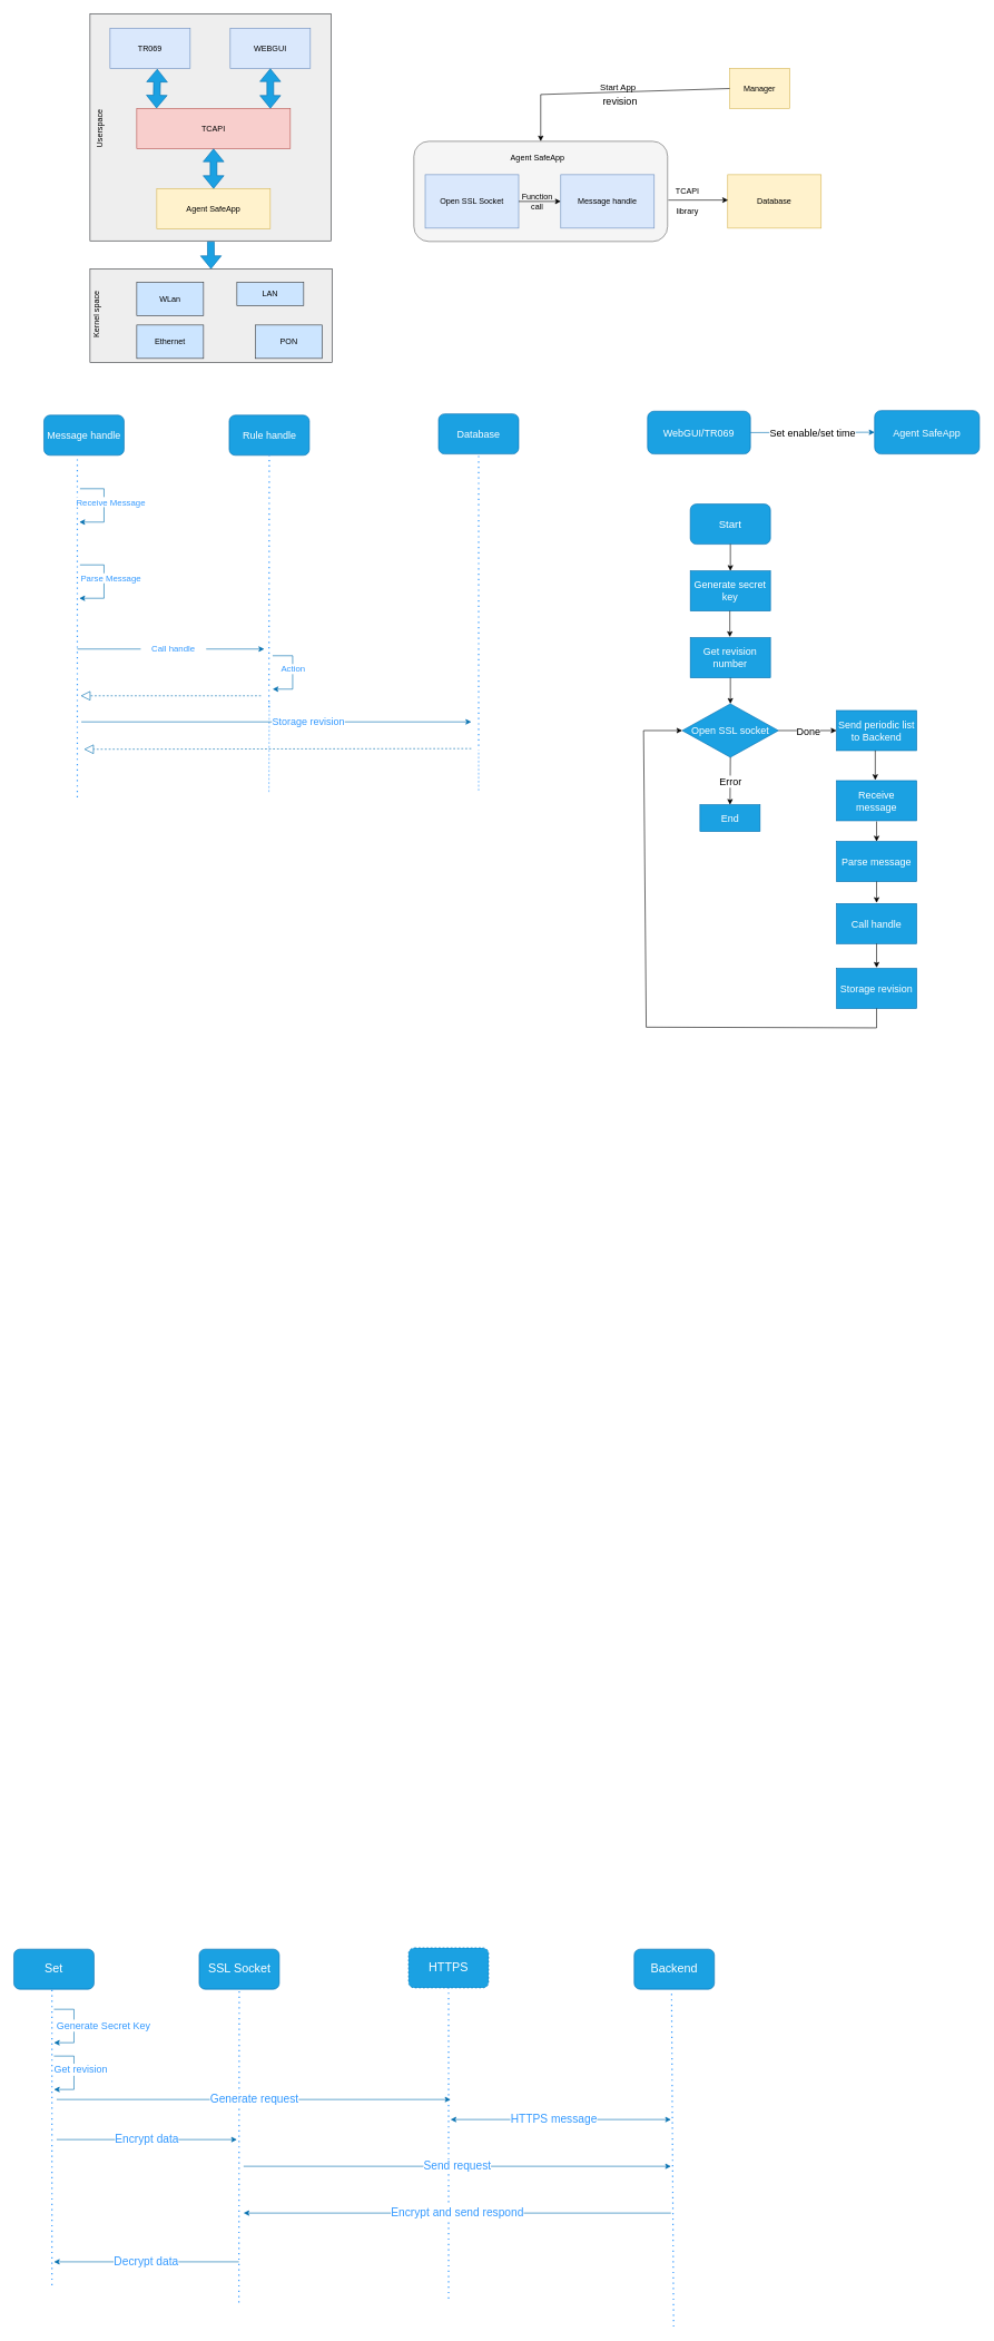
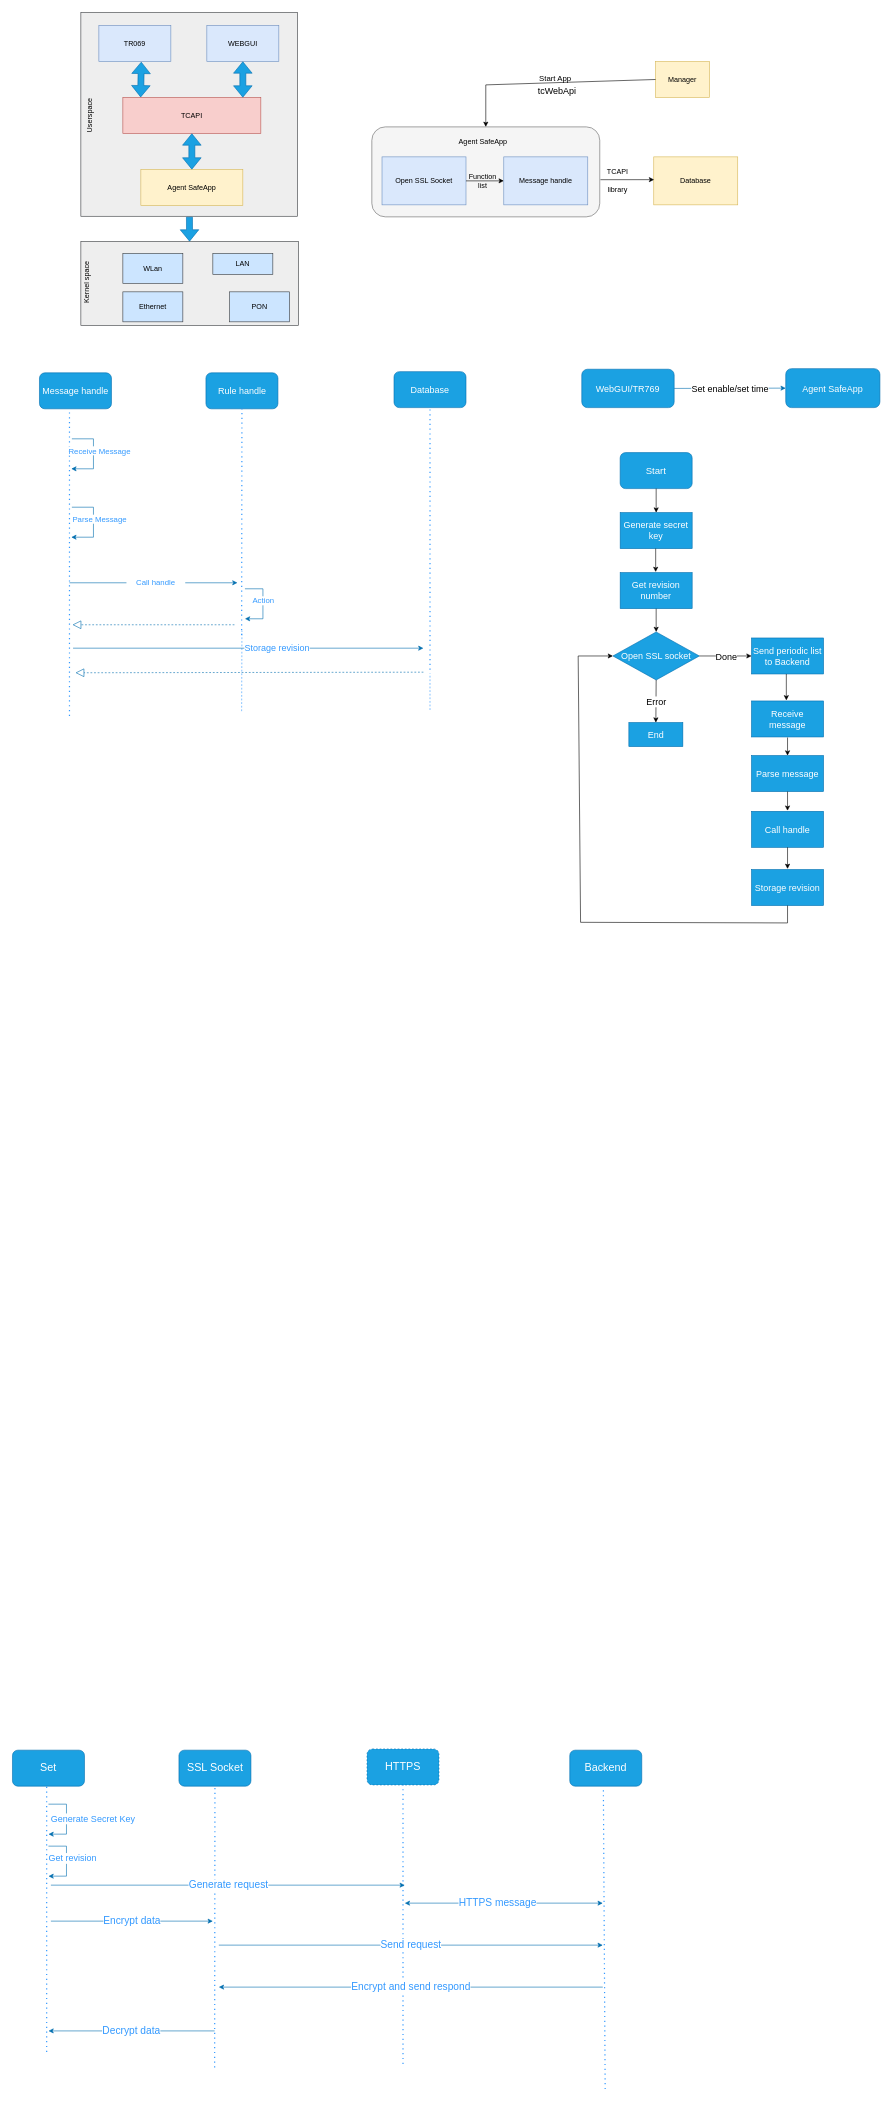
- <mxCell id="71" value="revision" style="text;html=1;strokeColor=none;fillColor=none;align=center;verticalAlign=middle;whiteSpace=wrap;rounded=0;fontSize=15;" vertex="1" parent="1"><mxGeometry x="898" y="135" width="60" height="30" as="geometry" /></mxCell>
+ <mxCell id="71" value="tcWebApi" style="text;html=1;strokeColor=none;fillColor=none;align=center;verticalAlign=middle;whiteSpace=wrap;rounded=0;fontSize=15;" vertex="1" parent="1"><mxGeometry x="898" y="135" width="60" height="30" as="geometry" /></mxCell>
- <mxCell id="31" value="Function&lt;br&gt;call" style="text;html=1;strokeColor=none;fillColor=none;align=center;verticalAlign=middle;whiteSpace=wrap;rounded=0;" vertex="1" parent="1"><mxGeometry x="774" y="281" width="60" height="40" as="geometry" /></mxCell>
+ <mxCell id="31" value="Function&lt;br&gt;list" style="text;html=1;strokeColor=none;fillColor=none;align=center;verticalAlign=middle;whiteSpace=wrap;rounded=0;" vertex="1" parent="1"><mxGeometry x="774" y="281" width="60" height="40" as="geometry" /></mxCell>
- <mxCell id="68" value="WebGUI/TR069" style="rounded=1;whiteSpace=wrap;html=1;fontSize=15;fillColor=#1ba1e2;fontColor=#ffffff;strokeColor=#006EAF;" vertex="1" parent="1"><mxGeometry x="969" y="615" width="154" height="64" as="geometry" /></mxCell>
+ <mxCell id="68" value="WebGUI/TR769" style="rounded=1;whiteSpace=wrap;html=1;fontSize=15;fillColor=#1ba1e2;fontColor=#ffffff;strokeColor=#006EAF;" vertex="1" parent="1"><mxGeometry x="969" y="615" width="154" height="64" as="geometry" /></mxCell>
